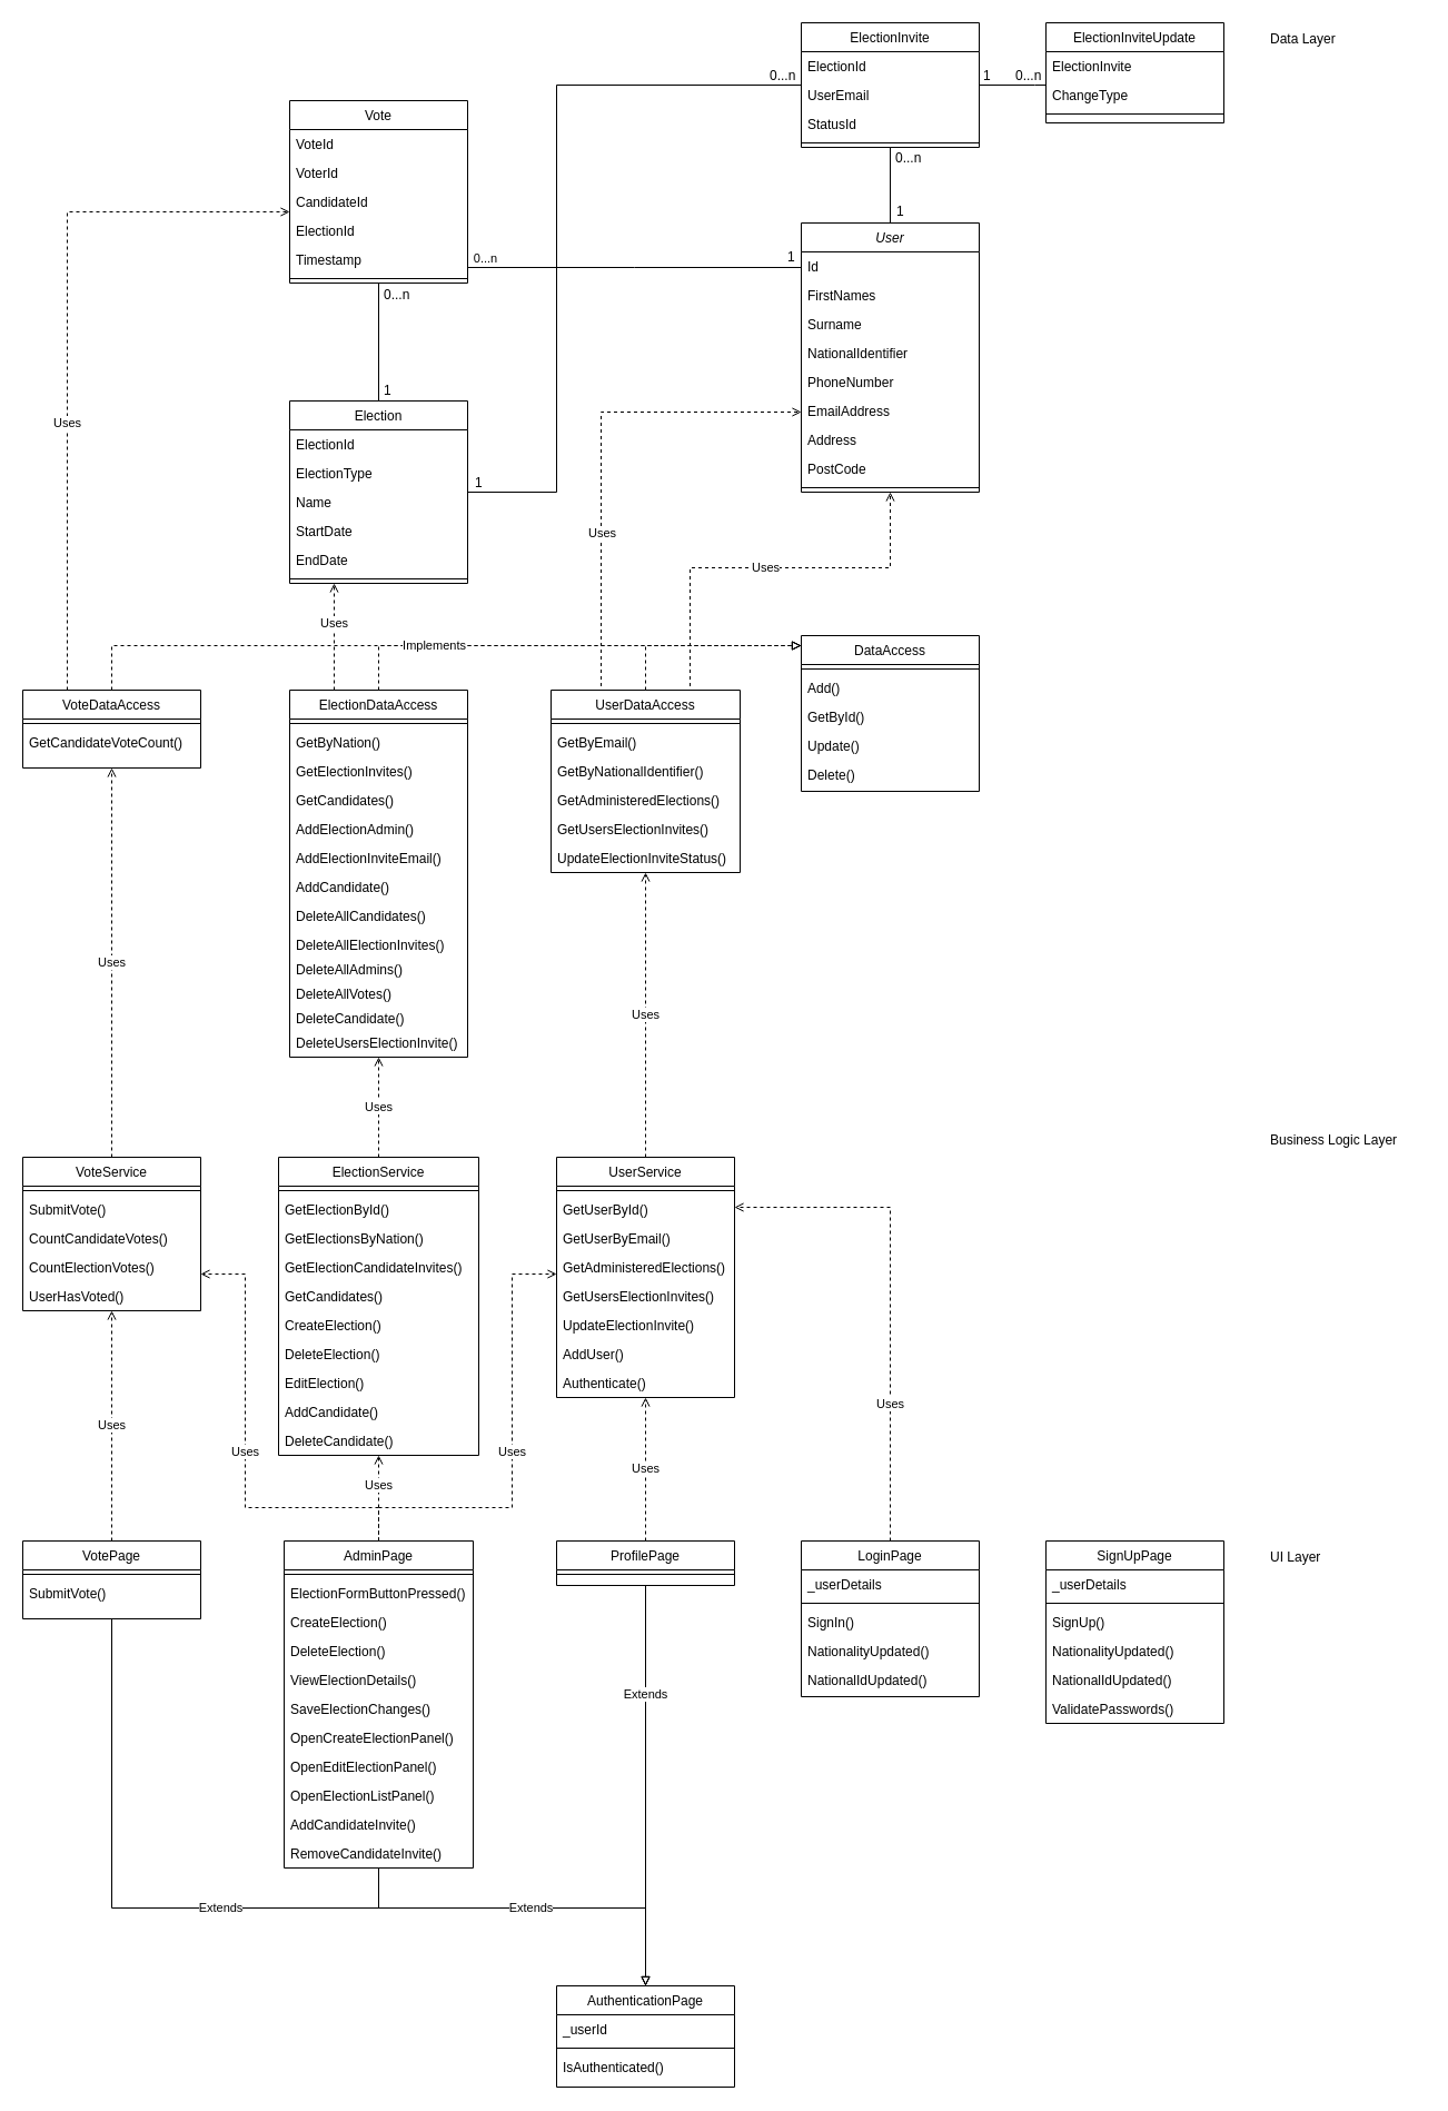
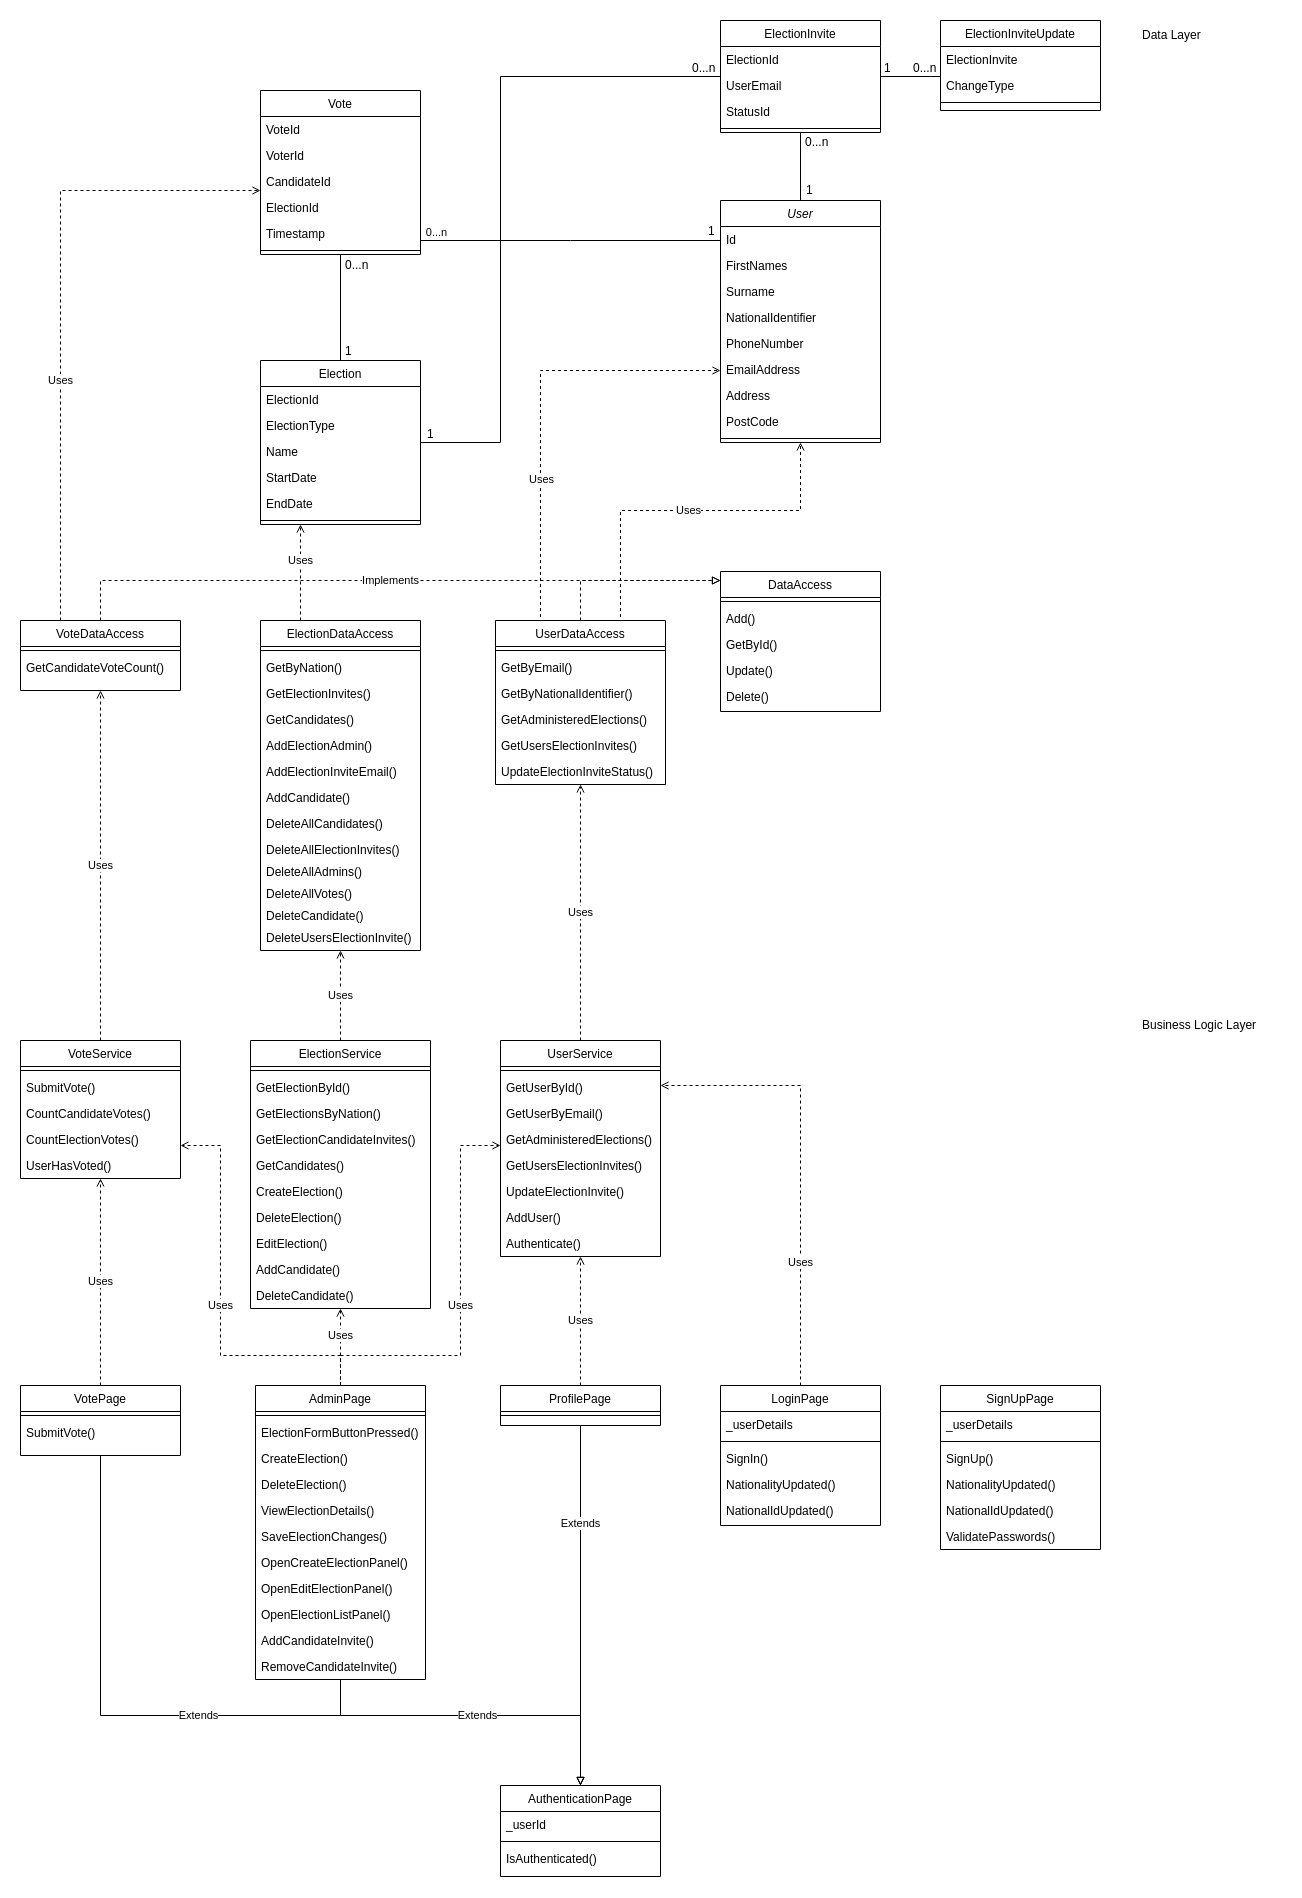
- <mxCell id="101" style="edgeStyle=orthogonalEdgeStyle;rounded=0;orthogonalLoop=1;jettySize=auto;html=1;endArrow=block;endFill=0;dashed=1;" parent="1" source="103" target="128" edge="1"><mxGeometry relative="1" as="geometry"><Array as="points"><mxPoint x="340" y="580" /></Array></mxGeometry></mxCell>
- <mxCell id="93" value="UI Layer" style="text;html=1;align=left;verticalAlign=middle;resizable=0;points=[];autosize=1;strokeColor=none;fillColor=none;" parent="1" vertex="1"><mxGeometry x="1140" y="1385" width="70" height="30" as="geometry" /></mxCell>
